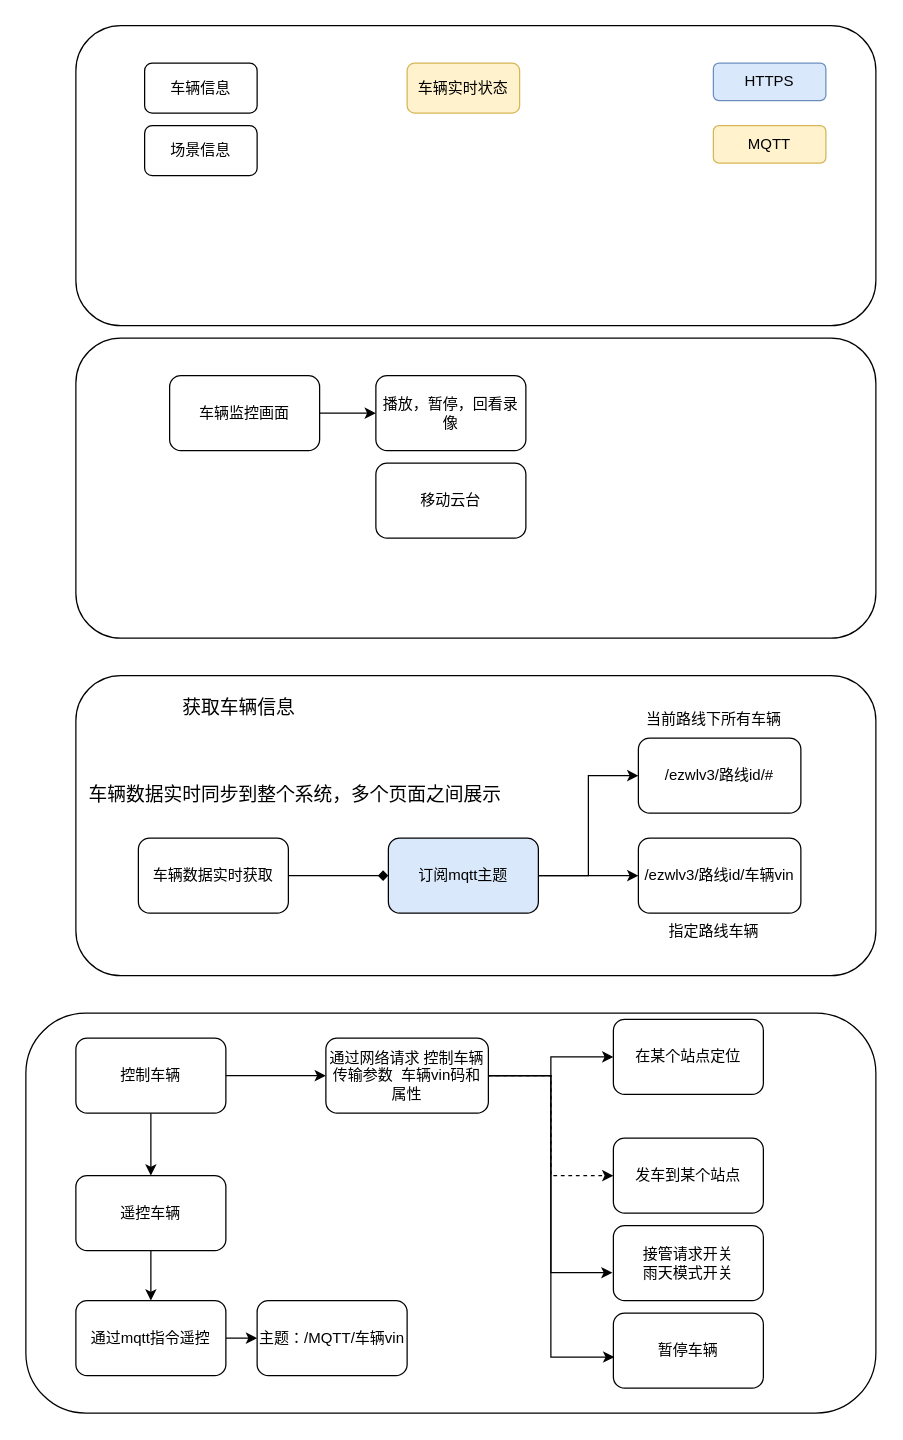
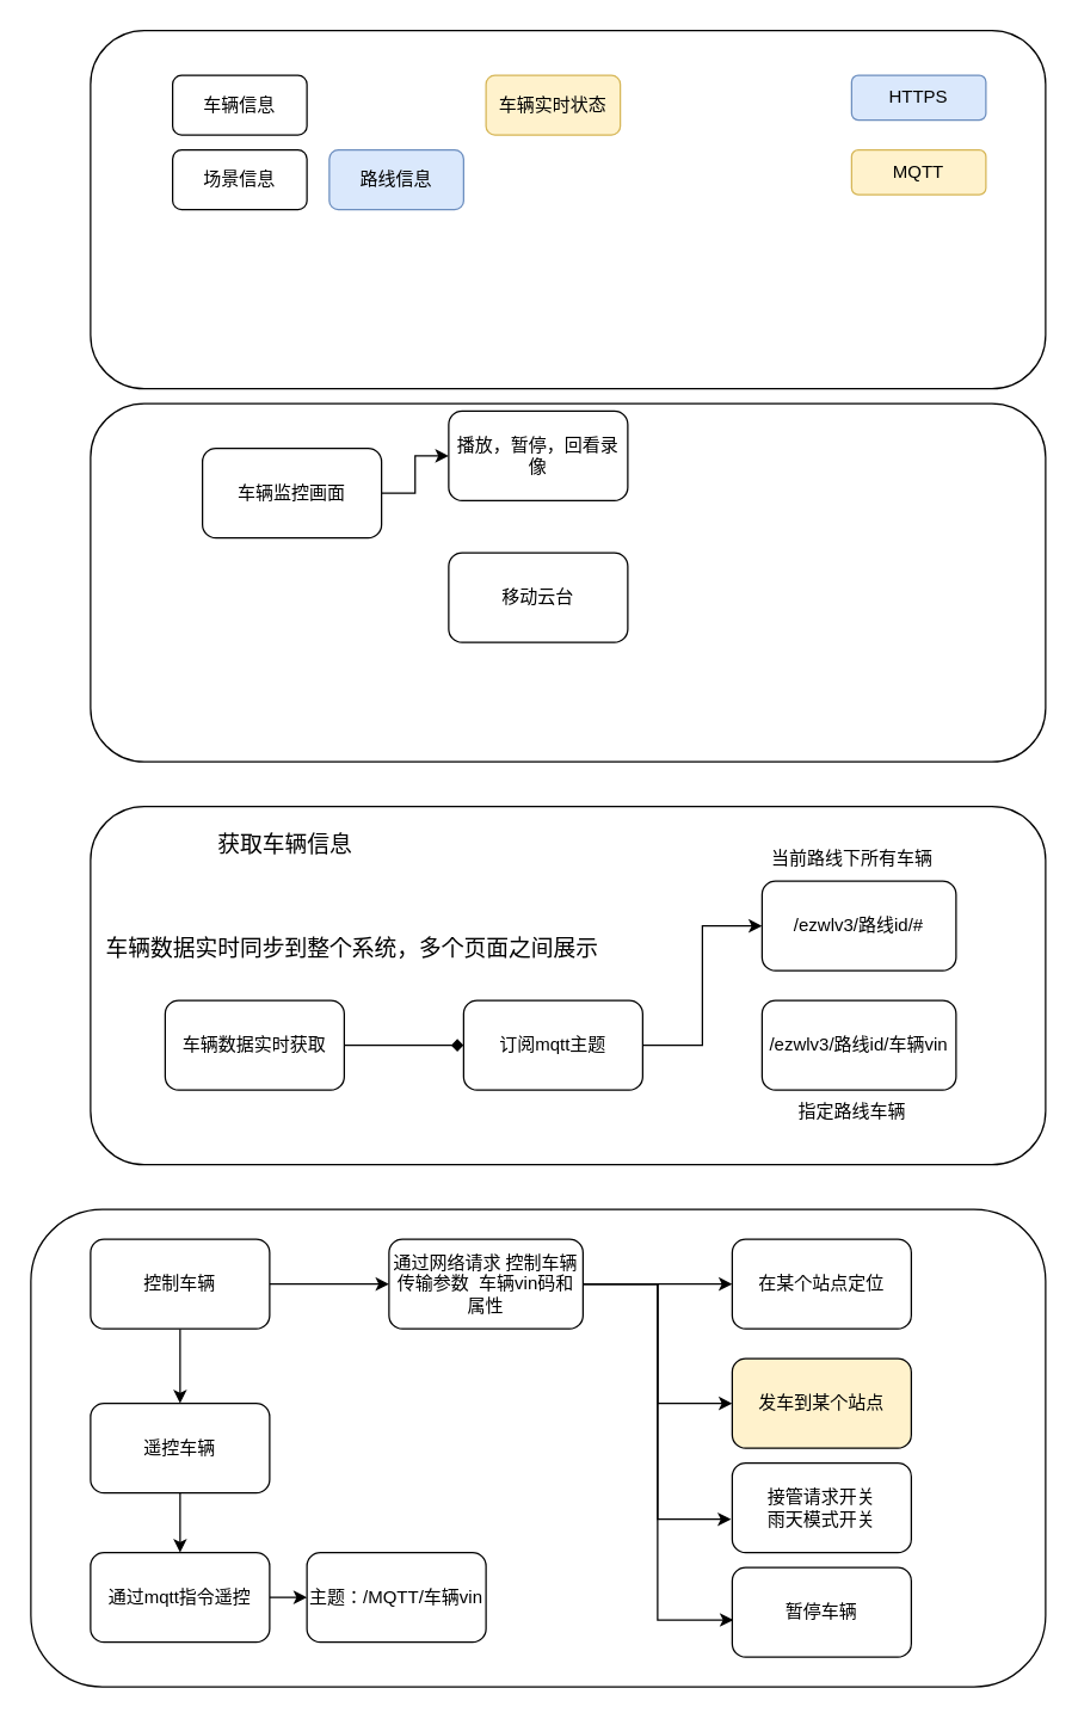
+ <mxCell id="38" value="路线信息" style="rounded=1;whiteSpace=wrap;html=1;fillColor=#dae8fc;strokeColor=#6c8ebf;" vertex="1" parent="1"><mxGeometry x="220" y="100" width="90" height="40" as="geometry" /></mxCell>
- <mxCell id="35" value="播放，暂停，回看录像" style="whiteSpace=wrap;html=1;rounded=1;" vertex="1" parent="1"><mxGeometry x="300" y="300" width="120" height="60" as="geometry" /></mxCell>
+ <mxCell id="35" value="播放，暂停，回看录像" style="whiteSpace=wrap;html=1;rounded=1;" vertex="1" parent="1"><mxGeometry x="300" y="275" width="120" height="60" as="geometry" /></mxCell>
- <mxCell id="10" value="订阅mqtt主题" style="whiteSpace=wrap;html=1;rounded=1;fillColor=#dae8fc;" vertex="1" parent="1"><mxGeometry x="310" y="670" width="120" height="60" as="geometry" /></mxCell>
+ <mxCell id="10" value="订阅mqtt主题" style="whiteSpace=wrap;html=1;rounded=1;" vertex="1" parent="1"><mxGeometry x="310" y="670" width="120" height="60" as="geometry" /></mxCell>
- <mxCell id="8" value="" style="edgeStyle=orthogonalEdgeStyle;rounded=0;orthogonalLoop=1;jettySize=auto;html=1;" edge="1" parent="1" source="10" target="11"><mxGeometry relative="1" as="geometry" /></mxCell>
- <mxCell id="22" value="在某个站点定位" style="whiteSpace=wrap;html=1;rounded=1;" vertex="1" parent="1"><mxGeometry x="490" y="815" width="120" height="60" as="geometry" /></mxCell>
+ <mxCell id="22" value="在某个站点定位" style="whiteSpace=wrap;html=1;rounded=1;" vertex="1" parent="1"><mxGeometry x="490" y="830" width="120" height="60" as="geometry" /></mxCell>
- <mxCell id="24" style="edgeStyle=orthogonalEdgeStyle;rounded=0;orthogonalLoop=1;jettySize=auto;html=1;entryX=0;entryY=0.5;entryDx=0;entryDy=0;dashed=1;" edge="1" parent="1" source="21" target="23"><mxGeometry relative="1" as="geometry"><mxPoint x="490" y="940" as="targetPoint" /><Array as="points"><mxPoint x="440" y="860" /><mxPoint x="440" y="940" /><mxPoint x="490" y="940" /></Array></mxGeometry></mxCell>
+ <mxCell id="24" style="edgeStyle=orthogonalEdgeStyle;rounded=0;orthogonalLoop=1;jettySize=auto;html=1;entryX=0;entryY=0.5;entryDx=0;entryDy=0;" edge="1" parent="1" source="21" target="23"><mxGeometry relative="1" as="geometry"><mxPoint x="490" y="940" as="targetPoint" /><Array as="points"><mxPoint x="440" y="860" /><mxPoint x="440" y="940" /><mxPoint x="490" y="940" /></Array></mxGeometry></mxCell>
- <mxCell id="23" value="发车到某个站点" style="whiteSpace=wrap;html=1;rounded=1;" vertex="1" parent="1"><mxGeometry x="490" y="910" width="120" height="60" as="geometry" /></mxCell>
+ <mxCell id="23" value="发车到某个站点" style="whiteSpace=wrap;html=1;rounded=1;fillColor=#fff2cc;" vertex="1" parent="1"><mxGeometry x="490" y="910" width="120" height="60" as="geometry" /></mxCell>
